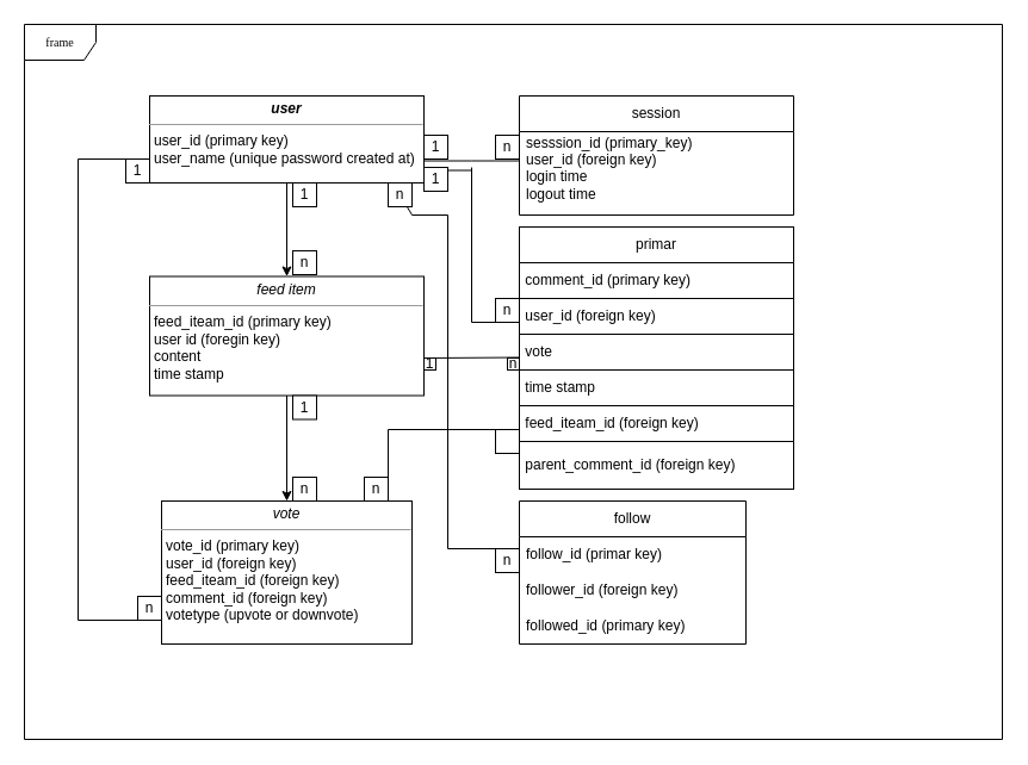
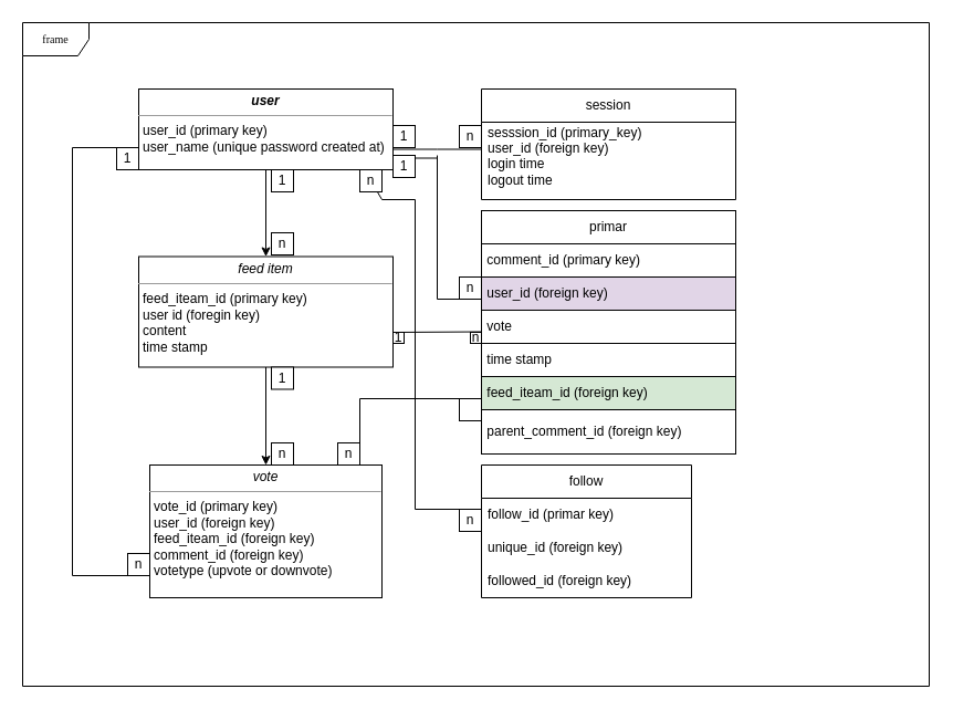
- <mxCell id="49" value="&amp;nbsp;user_id (foreign key)" style="rounded=0;whiteSpace=wrap;html=1;align=left;" vertex="1" parent="1"><mxGeometry x="435" y="250" width="230" height="30" as="geometry" /></mxCell>
+ <mxCell id="49" value="&amp;nbsp;user_id (foreign key)" style="rounded=0;whiteSpace=wrap;html=1;align=left;fillColor=#e1d5e7;" vertex="1" parent="1"><mxGeometry x="435" y="250" width="230" height="30" as="geometry" /></mxCell>
- <mxCell id="52" value="&amp;nbsp;feed_iteam_id (foreign key)" style="rounded=0;whiteSpace=wrap;html=1;align=left;" vertex="1" parent="1"><mxGeometry x="435" y="340" width="230" height="30" as="geometry" /></mxCell>
+ <mxCell id="52" value="&amp;nbsp;feed_iteam_id (foreign key)" style="rounded=0;whiteSpace=wrap;html=1;align=left;fillColor=#d5e8d4;" vertex="1" parent="1"><mxGeometry x="435" y="340" width="230" height="30" as="geometry" /></mxCell>
- <mxCell id="22" value="follower_id (foreign key)" style="text;strokeColor=none;fillColor=none;align=left;verticalAlign=middle;spacingLeft=4;spacingRight=4;overflow=hidden;points=[[0,0.5],[1,0.5]];portConstraint=eastwest;rotatable=0;whiteSpace=wrap;html=1;" vertex="1" parent="20"><mxGeometry y="60" width="190" height="30" as="geometry" /></mxCell>
+ <mxCell id="22" value="unique_id (foreign key)" style="text;strokeColor=none;fillColor=none;align=left;verticalAlign=middle;spacingLeft=4;spacingRight=4;overflow=hidden;points=[[0,0.5],[1,0.5]];portConstraint=eastwest;rotatable=0;whiteSpace=wrap;html=1;" vertex="1" parent="20"><mxGeometry y="60" width="190" height="30" as="geometry" /></mxCell>
- <mxCell id="23" value="followed_id (primary key)" style="text;strokeColor=none;fillColor=none;align=left;verticalAlign=middle;spacingLeft=4;spacingRight=4;overflow=hidden;points=[[0,0.5],[1,0.5]];portConstraint=eastwest;rotatable=0;whiteSpace=wrap;html=1;" vertex="1" parent="20"><mxGeometry y="90" width="190" height="30" as="geometry" /></mxCell>
+ <mxCell id="23" value="followed_id (foreign key)" style="text;strokeColor=none;fillColor=none;align=left;verticalAlign=middle;spacingLeft=4;spacingRight=4;overflow=hidden;points=[[0,0.5],[1,0.5]];portConstraint=eastwest;rotatable=0;whiteSpace=wrap;html=1;" vertex="1" parent="20"><mxGeometry y="90" width="190" height="30" as="geometry" /></mxCell>
